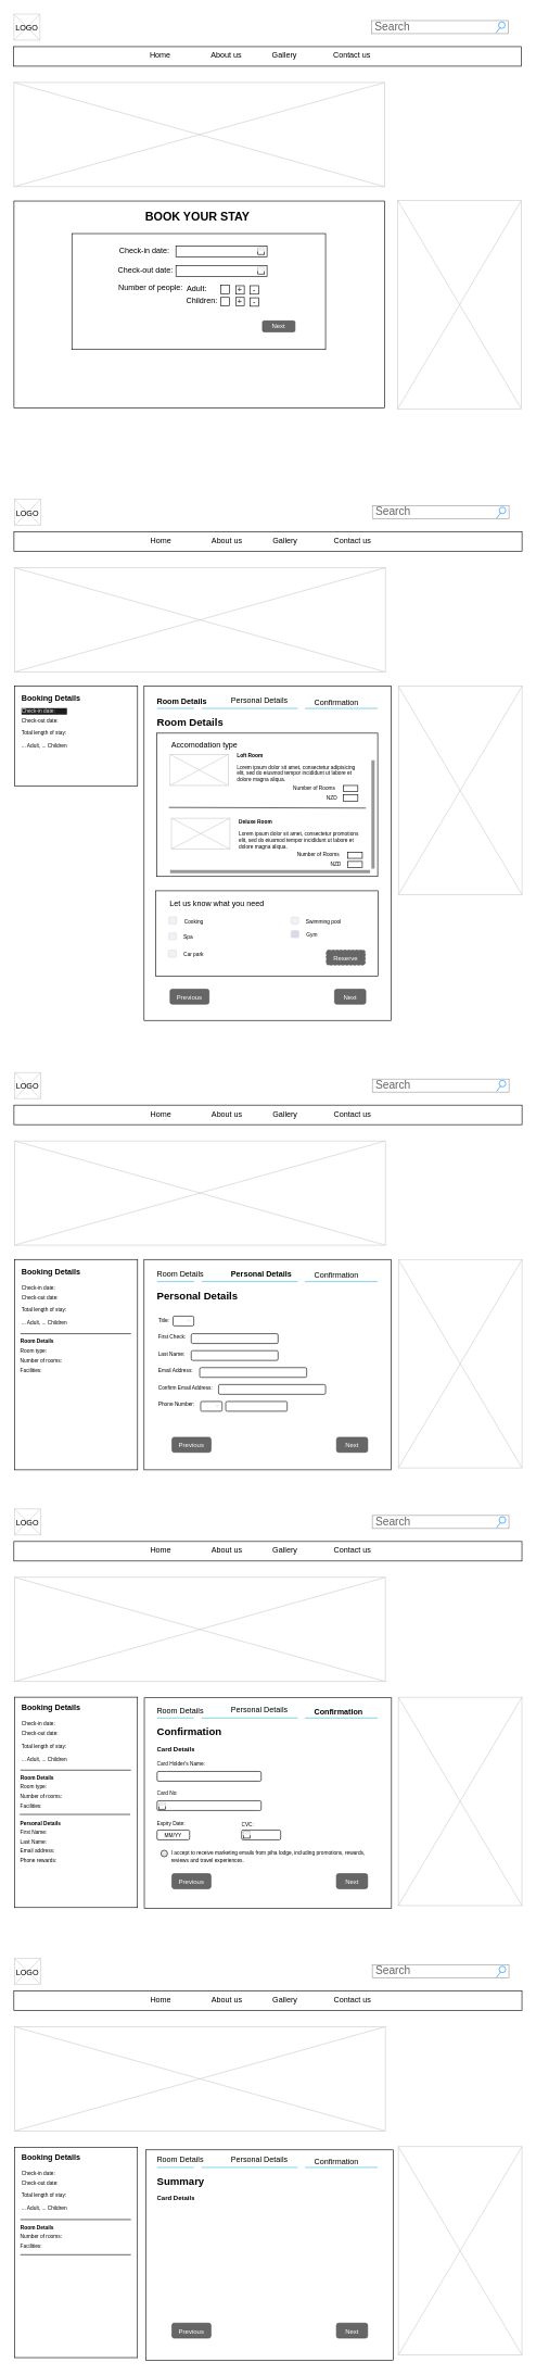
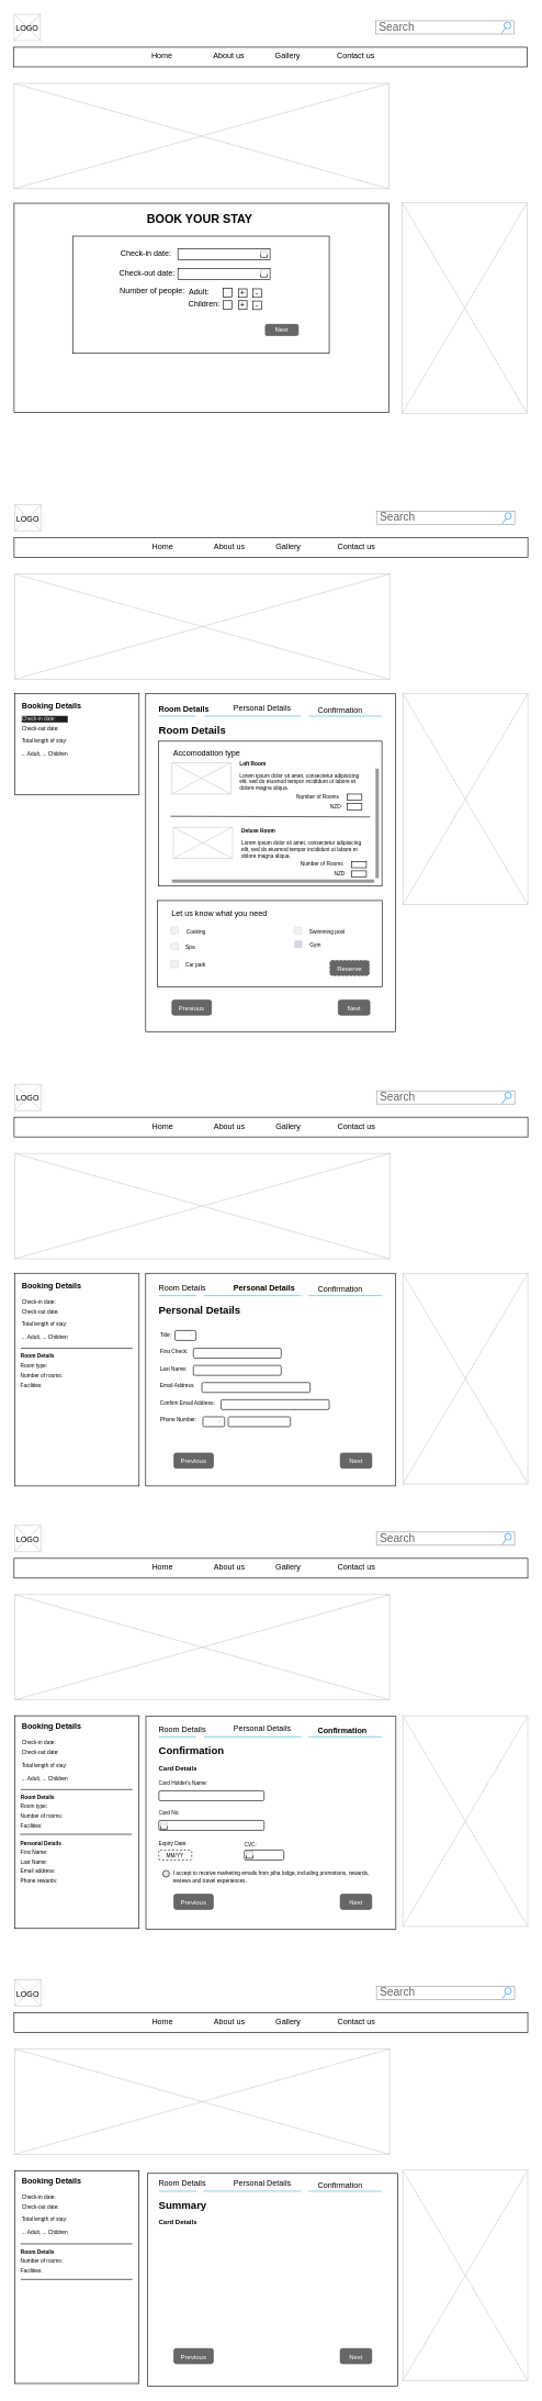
- <mxCell id="96" value="&lt;h1 style=&quot;margin-top: 0px; font-size: 8px;&quot;&gt;Deluxe Room&lt;/h1&gt;&lt;p style=&quot;font-size: 8px;&quot;&gt;&lt;font style=&quot;font-size: 8px;&quot;&gt;Lorem ipsum dolor sit amet, consectetur promotions elit, sed do eiusmod tempor incididunt ut labore et dolore magna aliqua.&lt;/font&gt;&lt;/p&gt;" style="text;html=1;whiteSpace=wrap;overflow=hidden;rounded=0;" vertex="1" parent="83"><mxGeometry x="124.645" y="125.81" width="191.011" height="56.87" as="geometry" /></mxCell>
+ <mxCell id="96" value="&lt;h1 style=&quot;margin-top: 0px; font-size: 8px;&quot;&gt;Deluxe Room&lt;/h1&gt;&lt;p style=&quot;font-size: 8px;&quot;&gt;&lt;font style=&quot;font-size: 8px;&quot;&gt;Lorem ipsum dolor sit amet, consectetur adipisicing elit, sed do eiusmod tempor incididunt ut labore et dolore magna aliqua.&lt;/font&gt;&lt;/p&gt;" style="text;html=1;whiteSpace=wrap;overflow=hidden;rounded=0;" vertex="1" parent="83"><mxGeometry x="124.645" y="125.81" width="191.011" height="56.87" as="geometry" /></mxCell>
- <mxCell id="171" value="&lt;font style=&quot;font-size: 8px;&quot;&gt;MM/YY&lt;/font&gt;" style="rounded=1;whiteSpace=wrap;html=1;" vertex="1" parent="1"><mxGeometry x="240.88" y="2808" width="50.12" height="15" as="geometry" /></mxCell>
+ <mxCell id="171" value="&lt;font style=&quot;font-size: 8px;&quot;&gt;MM/YY&lt;/font&gt;" style="rounded=1;whiteSpace=wrap;html=1;dashed=1;" vertex="1" parent="1"><mxGeometry x="240.88" y="2808" width="50.12" height="15" as="geometry" /></mxCell>
